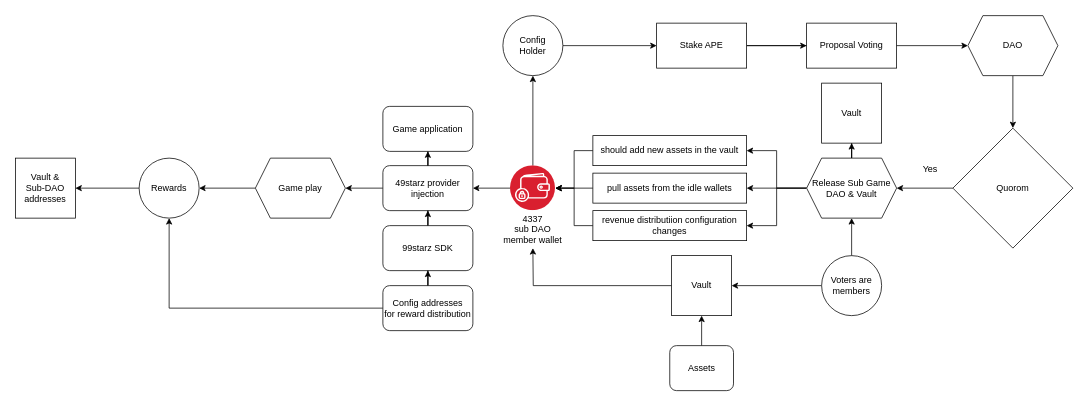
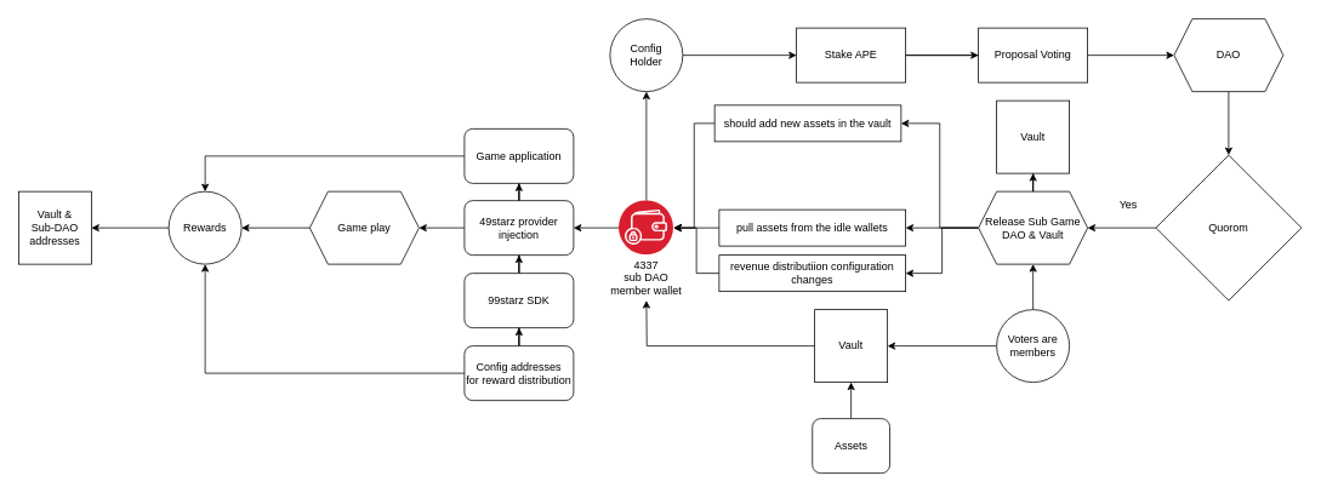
+ <mxCell id="41" style="edgeStyle=orthogonalEdgeStyle;rounded=0;orthogonalLoop=1;jettySize=auto;html=1;" edge="1" parent="1" source="42" target="49"><mxGeometry relative="1" as="geometry" /></mxCell>
- <mxCell id="25" value="should add new assets in the vault" style="whiteSpace=wrap;html=1;" vertex="1" parent="1"><mxGeometry x="790" y="180" width="205" height="40" as="geometry" /></mxCell>
+ <mxCell id="25" value="should add new assets in the vault" style="whiteSpace=wrap;html=1;" vertex="1" parent="1"><mxGeometry x="785" y="115" width="205" height="40" as="geometry" /></mxCell>
